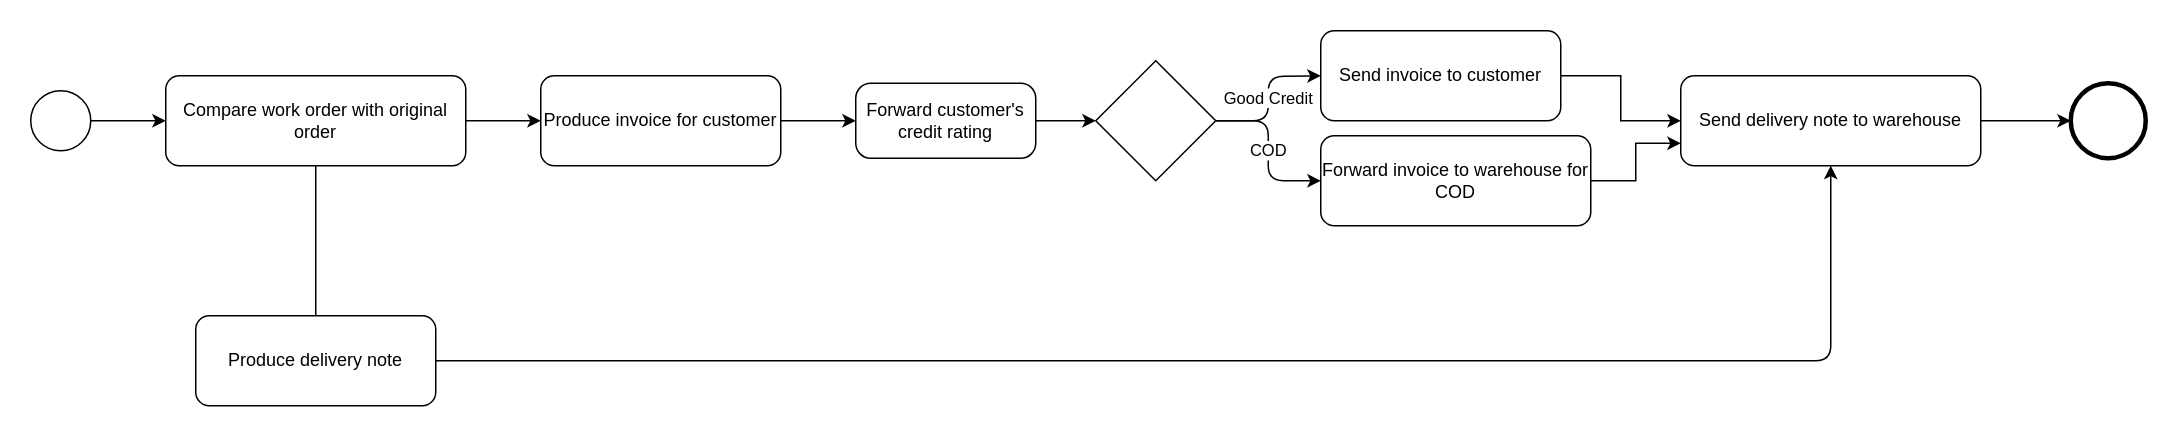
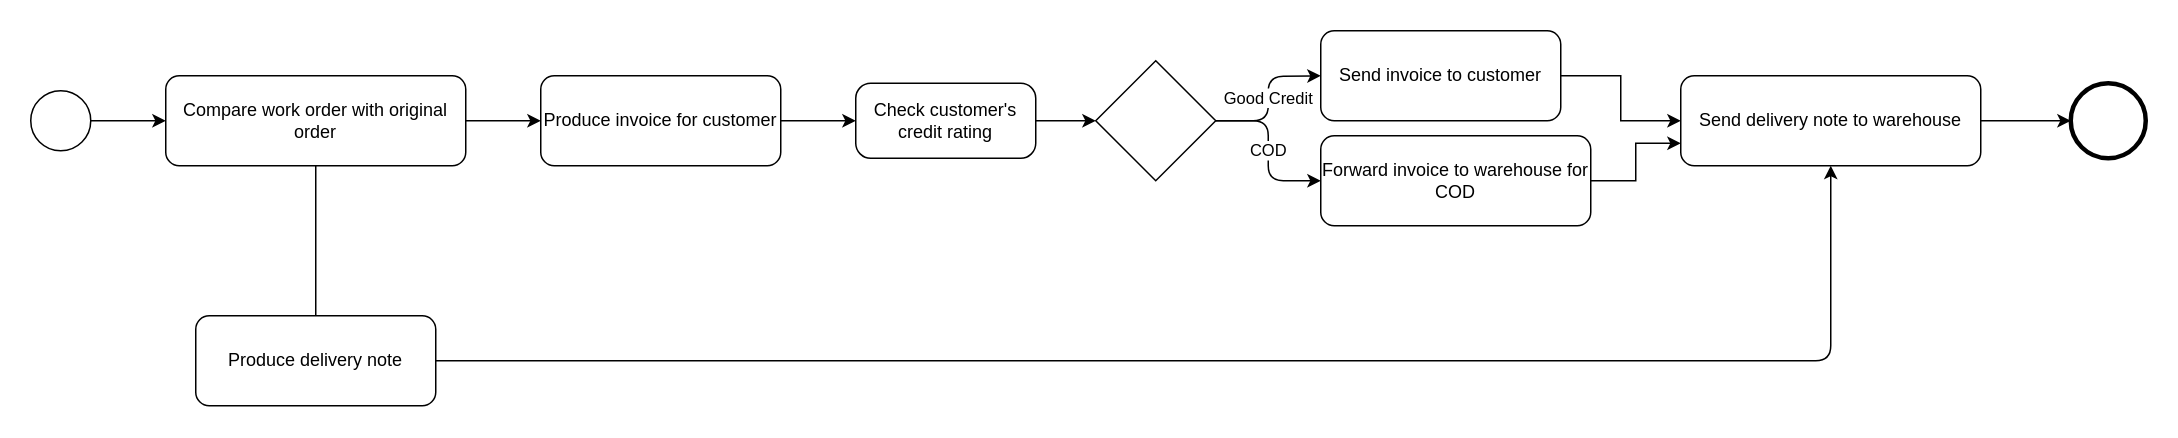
- <mxCell id="21" value="Forward customer's credit rating" style="points=[[0.25,0,0],[0.5,0,0],[0.75,0,0],[1,0.25,0],[1,0.5,0],[1,0.75,0],[0.75,1,0],[0.5,1,0],[0.25,1,0],[0,0.75,0],[0,0.5,0],[0,0.25,0]];shape=mxgraph.bpmn.task;whiteSpace=wrap;rectStyle=rounded;size=10;html=1;container=1;expand=0;collapsible=0;taskMarker=abstract;" vertex="1" parent="1"><mxGeometry x="570" y="55" width="120" height="50" as="geometry" /></mxCell>
+ <mxCell id="21" value="Check customer's credit rating" style="points=[[0.25,0,0],[0.5,0,0],[0.75,0,0],[1,0.25,0],[1,0.5,0],[1,0.75,0],[0.75,1,0],[0.5,1,0],[0.25,1,0],[0,0.75,0],[0,0.5,0],[0,0.25,0]];shape=mxgraph.bpmn.task;whiteSpace=wrap;rectStyle=rounded;size=10;html=1;container=1;expand=0;collapsible=0;taskMarker=abstract;" vertex="1" parent="1"><mxGeometry x="570" y="55" width="120" height="50" as="geometry" /></mxCell>
